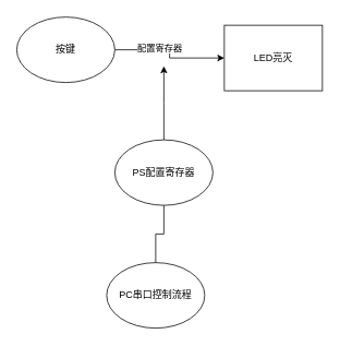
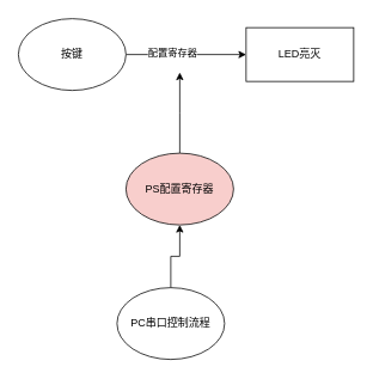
- <mxCell id="2" value="LED亮灭" style="rounded=0;whiteSpace=wrap;html=1;" vertex="1" parent="1"><mxGeometry x="274" y="30" width="120" height="80" as="geometry" /></mxCell>
+ <mxCell id="2" value="LED亮灭" style="rounded=0;whiteSpace=wrap;html=1;" vertex="1" parent="1"><mxGeometry x="274" y="30" width="120" height="60" as="geometry" /></mxCell>
- <mxCell id="7" value="PS配置寄存器" style="ellipse;whiteSpace=wrap;html=1;" vertex="1" parent="1"><mxGeometry x="140" y="170" width="120" height="80" as="geometry" /></mxCell>
+ <mxCell id="7" value="PS配置寄存器" style="ellipse;whiteSpace=wrap;html=1;fillColor=#f8cecc;" vertex="1" parent="1"><mxGeometry x="140" y="170" width="120" height="80" as="geometry" /></mxCell>
- <mxCell id="8" style="edgeStyle=orthogonalEdgeStyle;rounded=0;orthogonalLoop=1;jettySize=auto;html=1;exitX=0.5;exitY=0;exitDx=0;exitDy=0;entryX=0.5;entryY=1;entryDx=0;entryDy=0;endArrow=none;" edge="1" parent="1" source="9" target="7"><mxGeometry relative="1" as="geometry" /></mxCell>
+ <mxCell id="8" style="edgeStyle=orthogonalEdgeStyle;rounded=0;orthogonalLoop=1;jettySize=auto;html=1;exitX=0.5;exitY=0;exitDx=0;exitDy=0;entryX=0.5;entryY=1;entryDx=0;entryDy=0;" edge="1" parent="1" source="9" target="7"><mxGeometry relative="1" as="geometry" /></mxCell>
